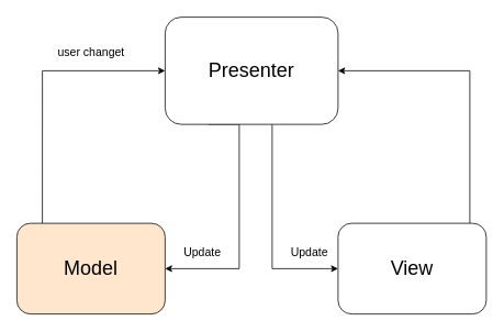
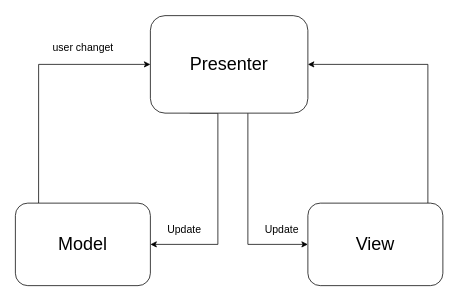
- <mxCell id="6" value="Model" style="rounded=1;whiteSpace=wrap;html=1;fontSize=24;fillColor=#ffe6cc;" vertex="1" parent="1"><mxGeometry x="20" y="270" width="180" height="110" as="geometry" /></mxCell>
+ <mxCell id="6" value="Model" style="rounded=1;whiteSpace=wrap;html=1;fontSize=24;" vertex="1" parent="1"><mxGeometry x="20" y="270" width="180" height="110" as="geometry" /></mxCell>
